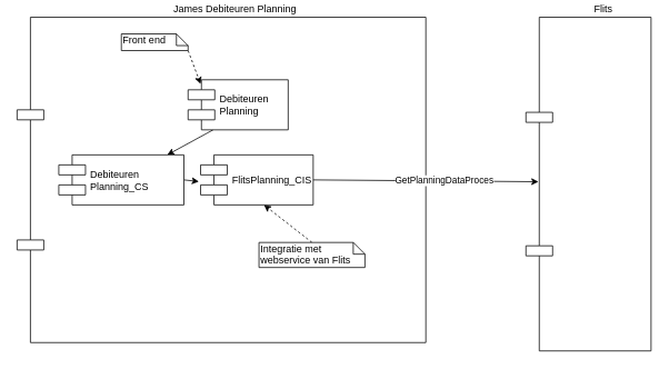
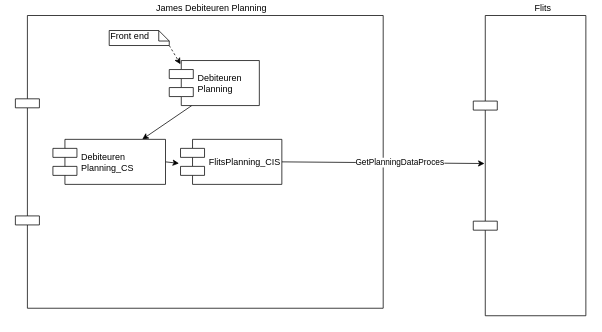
- <mxCell id="4" value="Debiteuren&#10;Planning" style="shape=component;align=left;spacingLeft=36;" vertex="1" parent="1"><mxGeometry x="225" y="95" width="120" height="60" as="geometry" /></mxCell>
+ <mxCell id="4" value="Debiteuren&#10;Planning" style="shape=component;align=left;spacingLeft=36;" vertex="1" parent="1"><mxGeometry x="225" y="80" width="120" height="60" as="geometry" /></mxCell>
- <mxCell id="11" style="edgeStyle=none;rounded=0;orthogonalLoop=1;jettySize=auto;html=1;exitX=0.5;exitY=0;exitDx=0;exitDy=0;exitPerimeter=0;entryX=0.563;entryY=1;entryDx=0;entryDy=0;entryPerimeter=0;dashed=1;" edge="1" parent="1" source="12" target="6"><mxGeometry relative="1" as="geometry" /></mxCell>
- <mxCell id="12" value="Integratie met webservice van Flits" style="shape=note;whiteSpace=wrap;html=1;size=14;verticalAlign=top;align=left;spacingTop=-6;" vertex="1" parent="1"><mxGeometry x="310" y="290" width="127" height="30" as="geometry" /></mxCell>
